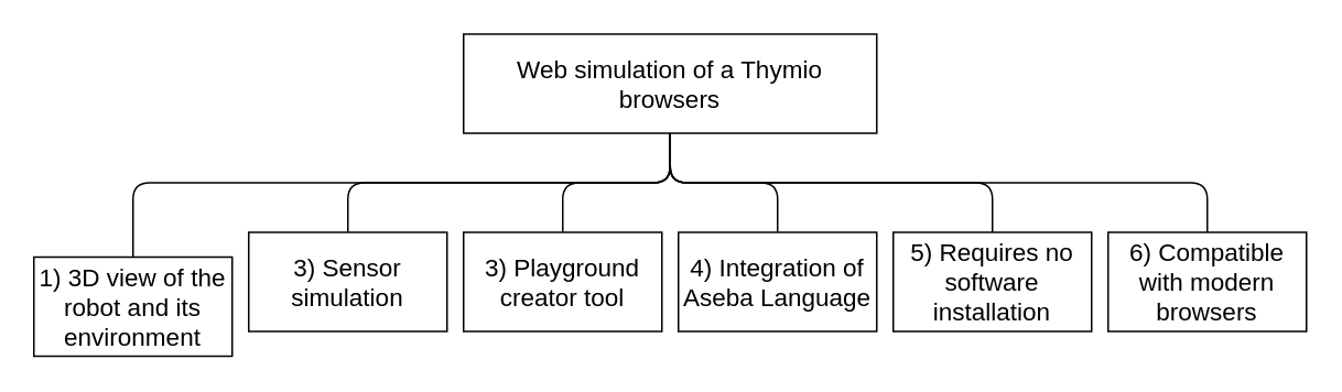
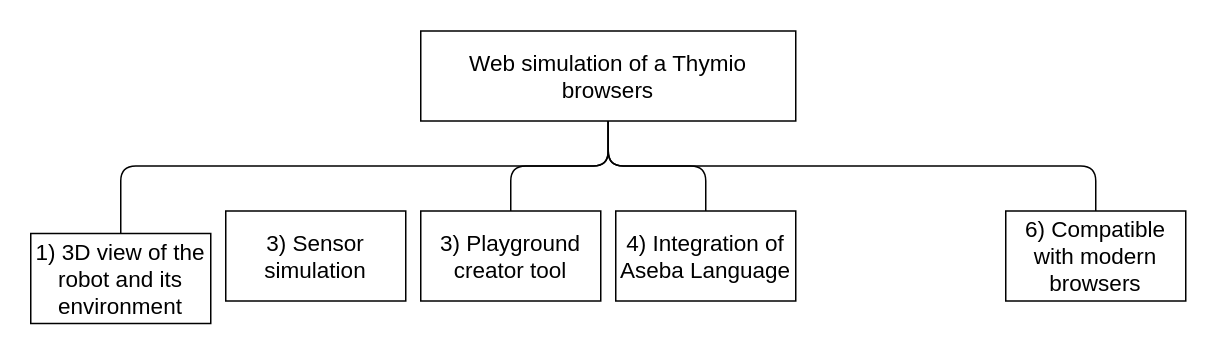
- <mxCell id="10" value="" style="endArrow=none;html=1;exitX=0.5;exitY=0;exitDx=0;exitDy=0;entryX=0.5;entryY=1;entryDx=0;entryDy=0;" edge="1" parent="1" source="4" target="2"><mxGeometry width="50" height="50" relative="1" as="geometry"><mxPoint x="90" y="150" as="sourcePoint" /><mxPoint x="402" y="80" as="targetPoint" /><Array as="points"><mxPoint x="210" y="110" /><mxPoint x="405" y="110" /></Array></mxGeometry></mxCell>
- <mxCell id="13" value="" style="endArrow=none;html=1;exitX=0.5;exitY=0;exitDx=0;exitDy=0;entryX=0.5;entryY=1;entryDx=0;entryDy=0;" edge="1" parent="1" source="8" target="2"><mxGeometry width="50" height="50" relative="1" as="geometry"><mxPoint x="120" y="180" as="sourcePoint" /><mxPoint x="445" y="120" as="targetPoint" /><Array as="points"><mxPoint x="600" y="110" /><mxPoint x="405" y="110" /></Array></mxGeometry></mxCell>
- <mxCell id="8" value="5) Requires no software installation" style="rounded=0;whiteSpace=wrap;html=1;fontSize=15;" vertex="1" parent="1"><mxGeometry x="540" y="140" width="120" height="60" as="geometry" /></mxCell>
